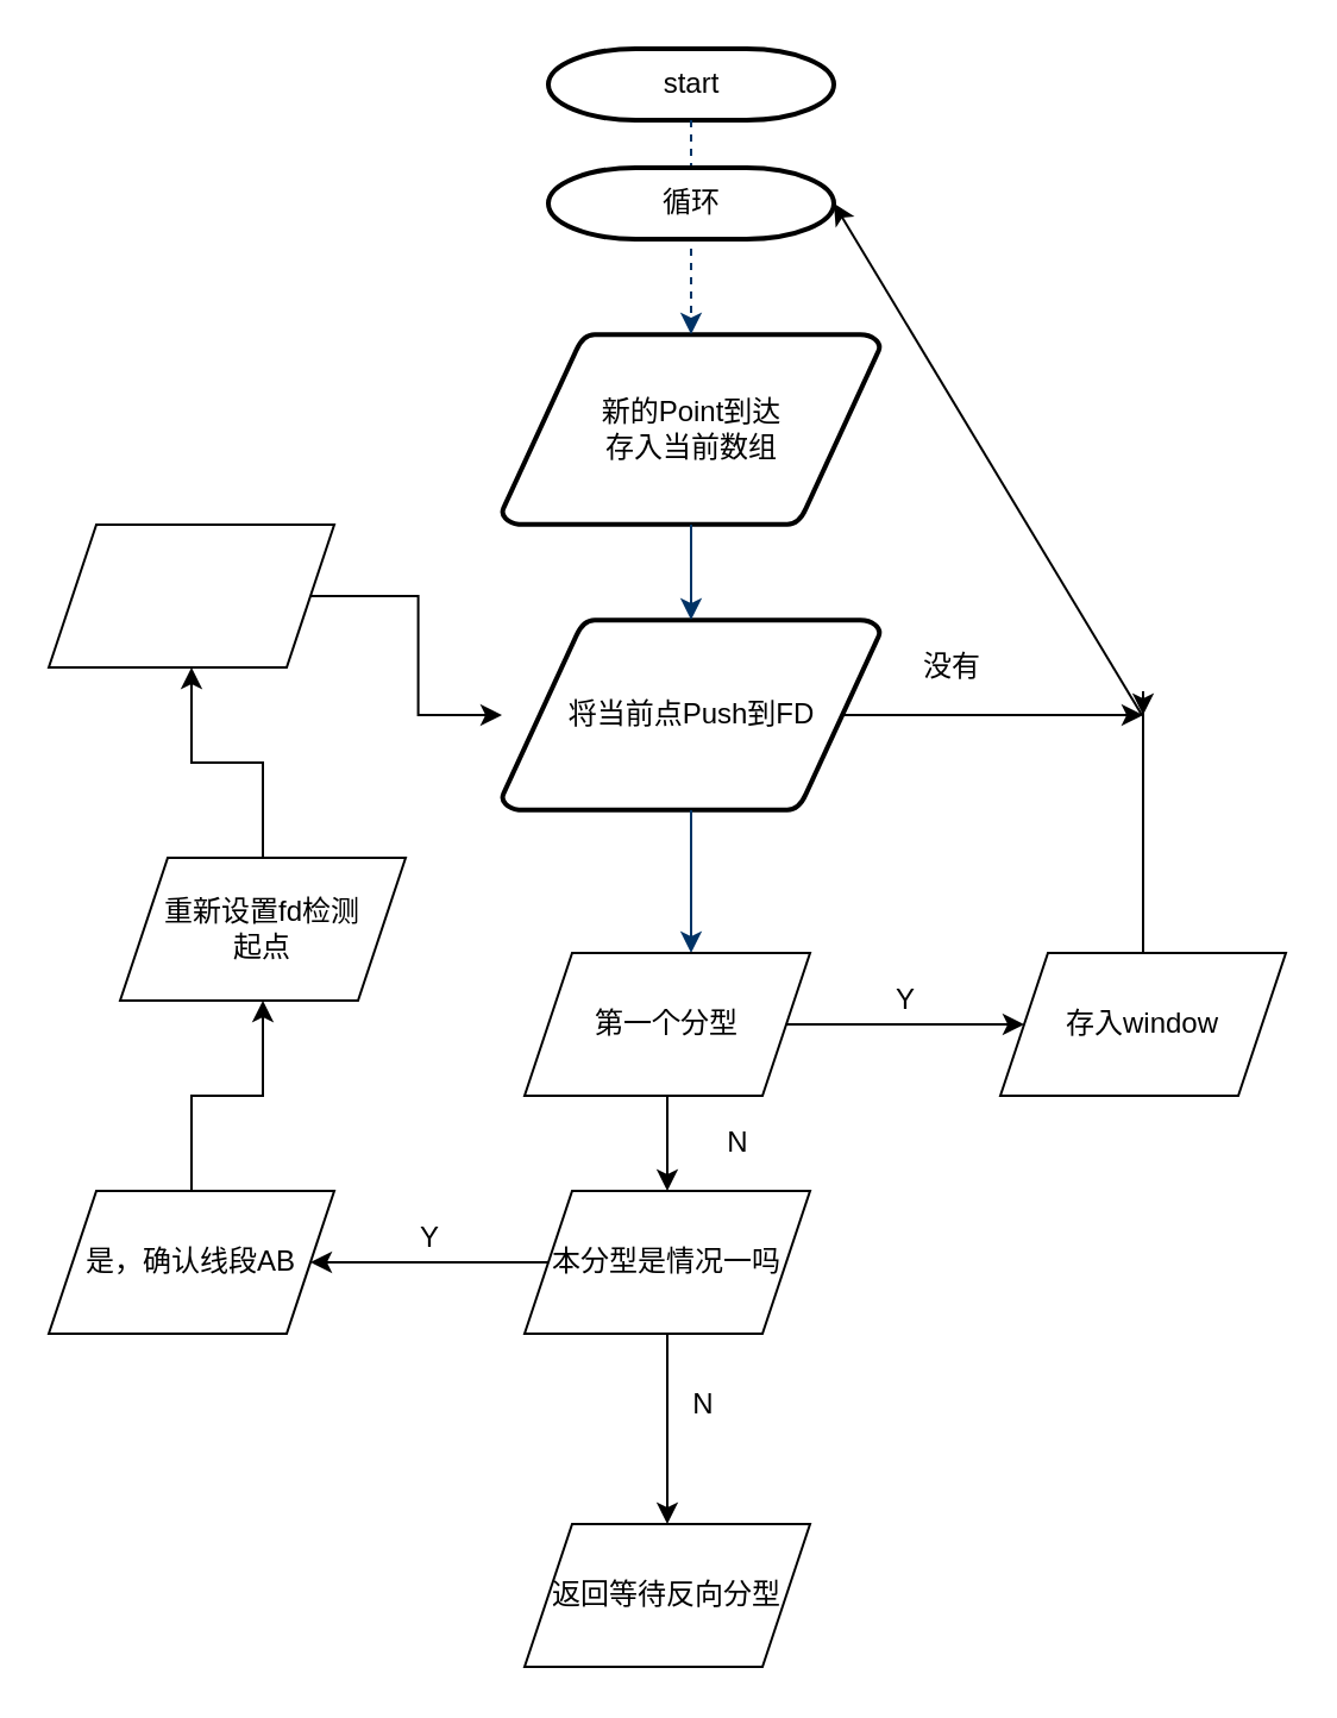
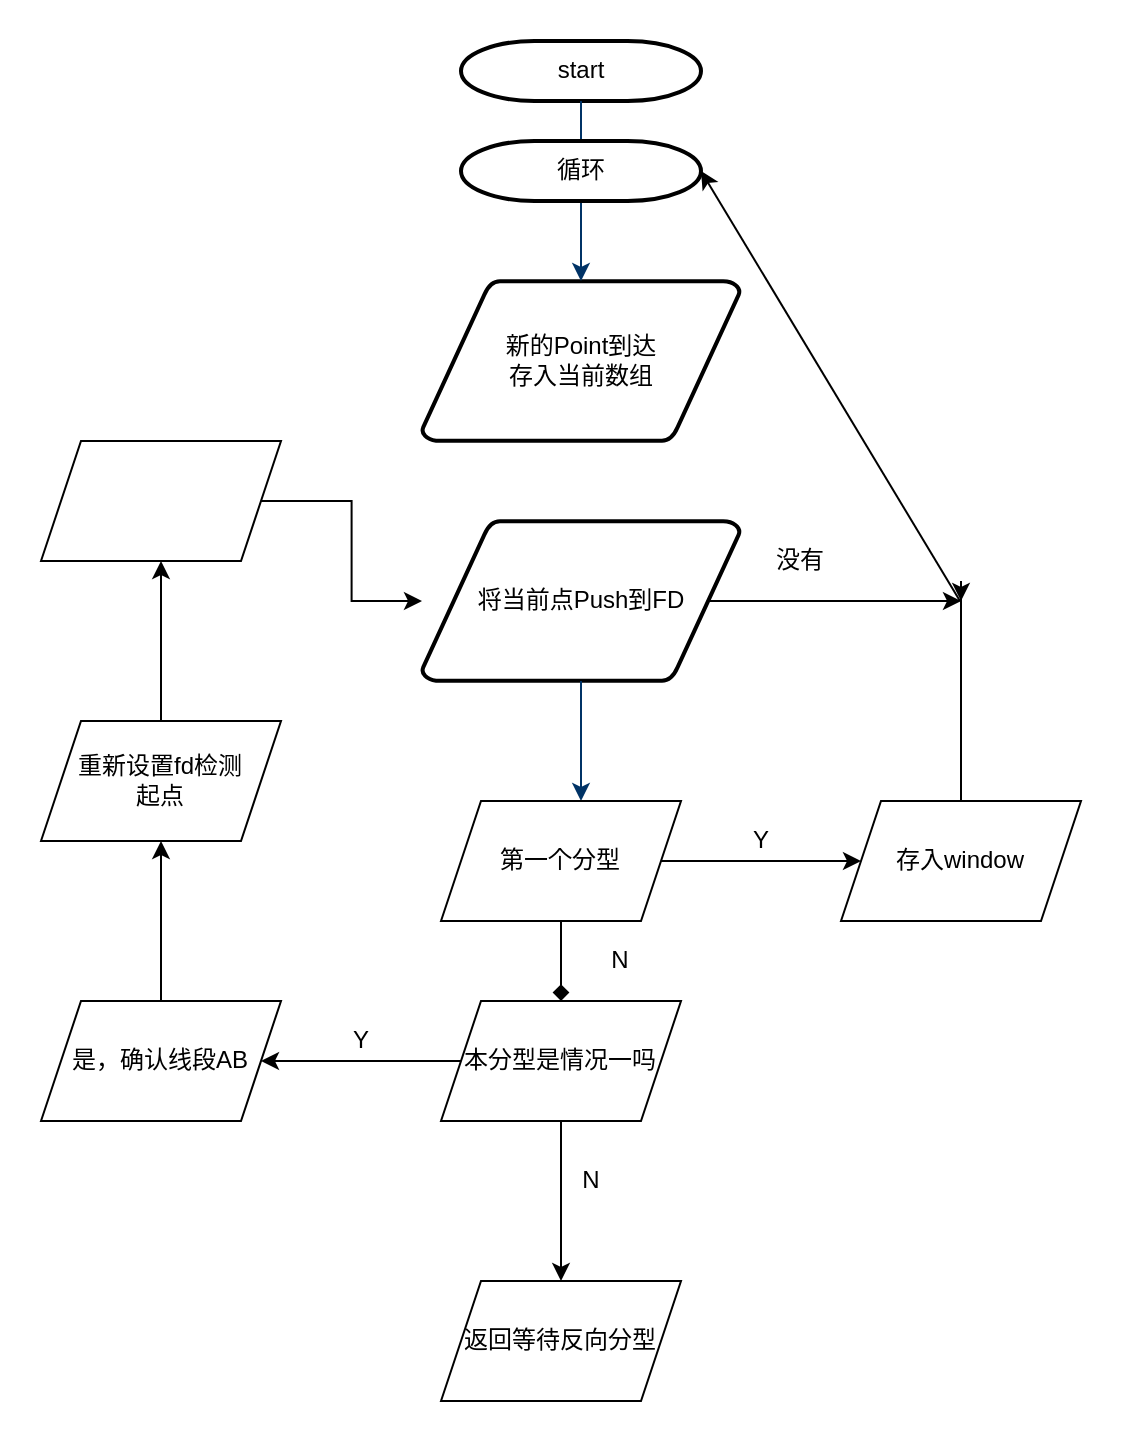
- <mxCell id="6" style="fontStyle=1;strokeColor=#003366;strokeWidth=1;html=1;dashed=1;" parent="1" source="2" target="3" edge="1"><mxGeometry relative="1" as="geometry" /></mxCell>
+ <mxCell id="6" style="fontStyle=1;strokeColor=#003366;strokeWidth=1;html=1;" parent="1" source="2" target="3" edge="1"><mxGeometry relative="1" as="geometry" /></mxCell>
- <mxCell id="7" style="fontStyle=1;strokeColor=#003366;strokeWidth=1;html=1;" parent="1" source="3" target="5" edge="1"><mxGeometry relative="1" as="geometry" /></mxCell>
- <mxCell id="25" value="重新设置fd检测&lt;br&gt;起点" style="shape=parallelogram;perimeter=parallelogramPerimeter;whiteSpace=wrap;html=1;fixedSize=1;" vertex="1" parent="1"><mxGeometry x="50" y="360" width="120" height="60" as="geometry" /></mxCell>
+ <mxCell id="25" value="重新设置fd检测&lt;br&gt;起点" style="shape=parallelogram;perimeter=parallelogramPerimeter;whiteSpace=wrap;html=1;fixedSize=1;" vertex="1" parent="1"><mxGeometry x="20" y="360" width="120" height="60" as="geometry" /></mxCell>
- <mxCell id="12" style="edgeStyle=orthogonalEdgeStyle;rounded=0;orthogonalLoop=1;jettySize=auto;html=1;exitX=0.5;exitY=1;exitDx=0;exitDy=0;entryX=0.5;entryY=0;entryDx=0;entryDy=0;" edge="1" parent="1" source="13" target="19"><mxGeometry relative="1" as="geometry" /></mxCell>
+ <mxCell id="12" style="edgeStyle=orthogonalEdgeStyle;rounded=0;orthogonalLoop=1;jettySize=auto;html=1;exitX=0.5;exitY=1;exitDx=0;exitDy=0;entryX=0.5;entryY=0;entryDx=0;entryDy=0;endArrow=diamond;" edge="1" parent="1" source="13" target="19"><mxGeometry relative="1" as="geometry" /></mxCell>
